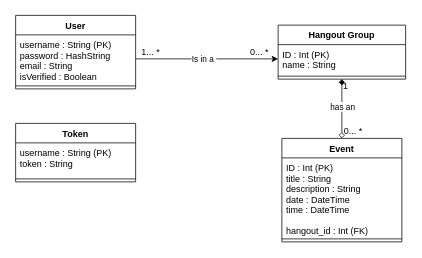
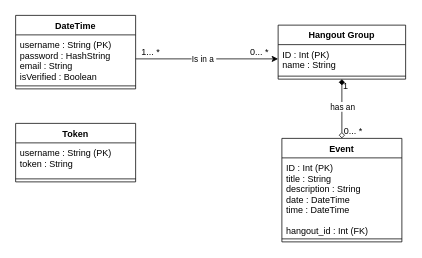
- <mxCell id="2" value="User" style="swimlane;fontStyle=1;align=center;verticalAlign=top;childLayout=stackLayout;horizontal=1;startSize=26;horizontalStack=0;resizeParent=1;resizeParentMax=0;resizeLast=0;collapsible=1;marginBottom=0;" parent="1" vertex="1"><mxGeometry x="20" y="20" width="160" height="98" as="geometry"><mxRectangle x="80" y="70" width="60" height="26" as="alternateBounds" /></mxGeometry></mxCell>
+ <mxCell id="2" value="DateTime" style="swimlane;fontStyle=1;align=center;verticalAlign=top;childLayout=stackLayout;horizontal=1;startSize=26;horizontalStack=0;resizeParent=1;resizeParentMax=0;resizeLast=0;collapsible=1;marginBottom=0;" parent="1" vertex="1"><mxGeometry x="20" y="20" width="160" height="98" as="geometry"><mxRectangle x="80" y="70" width="60" height="26" as="alternateBounds" /></mxGeometry></mxCell>
